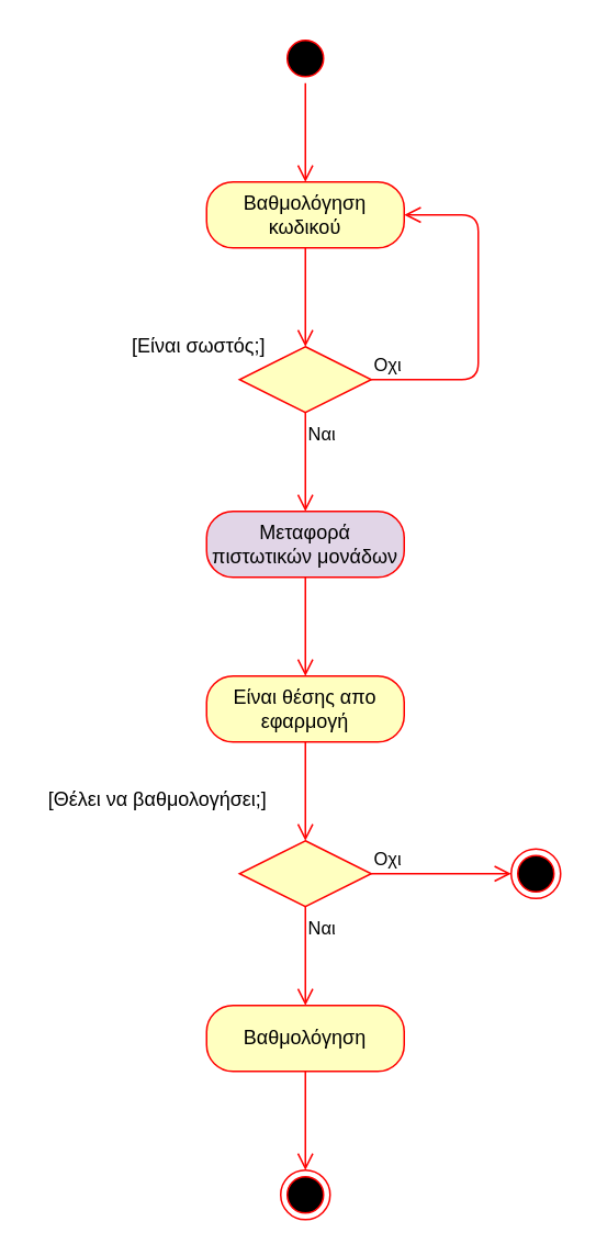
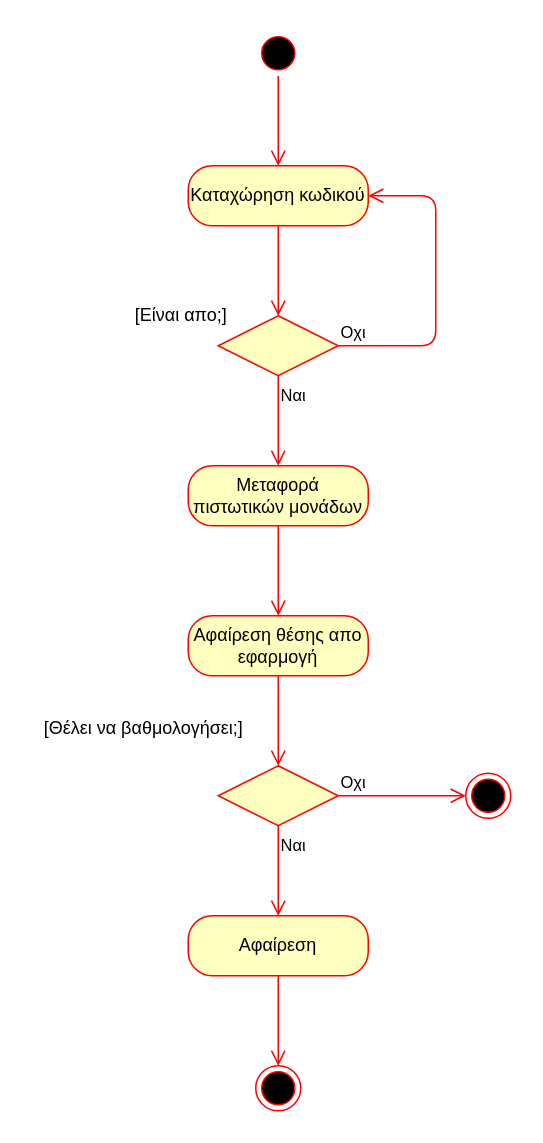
- <mxCell id="4" value="Βαθμολόγηση κωδικού" style="rounded=1;whiteSpace=wrap;html=1;arcSize=40;fontColor=#000000;fillColor=#ffffc0;strokeColor=#ff0000;" vertex="1" parent="1"><mxGeometry x="125" y="110" width="120" height="40" as="geometry" /></mxCell>
+ <mxCell id="4" value="Καταχώρηση κωδικού" style="rounded=1;whiteSpace=wrap;html=1;arcSize=40;fontColor=#000000;fillColor=#ffffc0;strokeColor=#ff0000;" vertex="1" parent="1"><mxGeometry x="125" y="110" width="120" height="40" as="geometry" /></mxCell>
- <mxCell id="9" value="[Είναι σωστός;]" style="text;html=1;align=center;verticalAlign=middle;resizable=0;points=[];autosize=1;" vertex="1" parent="1"><mxGeometry x="70" y="200" width="100" height="20" as="geometry" /></mxCell>
+ <mxCell id="9" value="[Είναι απο;]" style="text;html=1;align=center;verticalAlign=middle;resizable=0;points=[];autosize=1;" vertex="1" parent="1"><mxGeometry x="70" y="200" width="100" height="20" as="geometry" /></mxCell>
- <mxCell id="10" value="Μεταφορά πιστωτικών μονάδων" style="rounded=1;whiteSpace=wrap;html=1;arcSize=40;fontColor=#000000;fillColor=#e1d5e7;strokeColor=#ff0000;" vertex="1" parent="1"><mxGeometry x="125" y="310" width="120" height="40" as="geometry" /></mxCell>
+ <mxCell id="10" value="Μεταφορά πιστωτικών μονάδων" style="rounded=1;whiteSpace=wrap;html=1;arcSize=40;fontColor=#000000;fillColor=#ffffc0;strokeColor=#ff0000;" vertex="1" parent="1"><mxGeometry x="125" y="310" width="120" height="40" as="geometry" /></mxCell>
- <mxCell id="12" value="Είναι θέσης απο εφαρμογή" style="rounded=1;whiteSpace=wrap;html=1;arcSize=40;fontColor=#000000;fillColor=#ffffc0;strokeColor=#ff0000;" vertex="1" parent="1"><mxGeometry x="125" y="410" width="120" height="40" as="geometry" /></mxCell>
+ <mxCell id="12" value="Αφαίρεση θέσης απο εφαρμογή" style="rounded=1;whiteSpace=wrap;html=1;arcSize=40;fontColor=#000000;fillColor=#ffffc0;strokeColor=#ff0000;" vertex="1" parent="1"><mxGeometry x="125" y="410" width="120" height="40" as="geometry" /></mxCell>
- <mxCell id="18" value="Βαθμολόγηση" style="rounded=1;whiteSpace=wrap;html=1;arcSize=40;fontColor=#000000;fillColor=#ffffc0;strokeColor=#ff0000;" vertex="1" parent="1"><mxGeometry x="125" y="610" width="120" height="40" as="geometry" /></mxCell>
+ <mxCell id="18" value="Αφαίρεση" style="rounded=1;whiteSpace=wrap;html=1;arcSize=40;fontColor=#000000;fillColor=#ffffc0;strokeColor=#ff0000;" vertex="1" parent="1"><mxGeometry x="125" y="610" width="120" height="40" as="geometry" /></mxCell>
